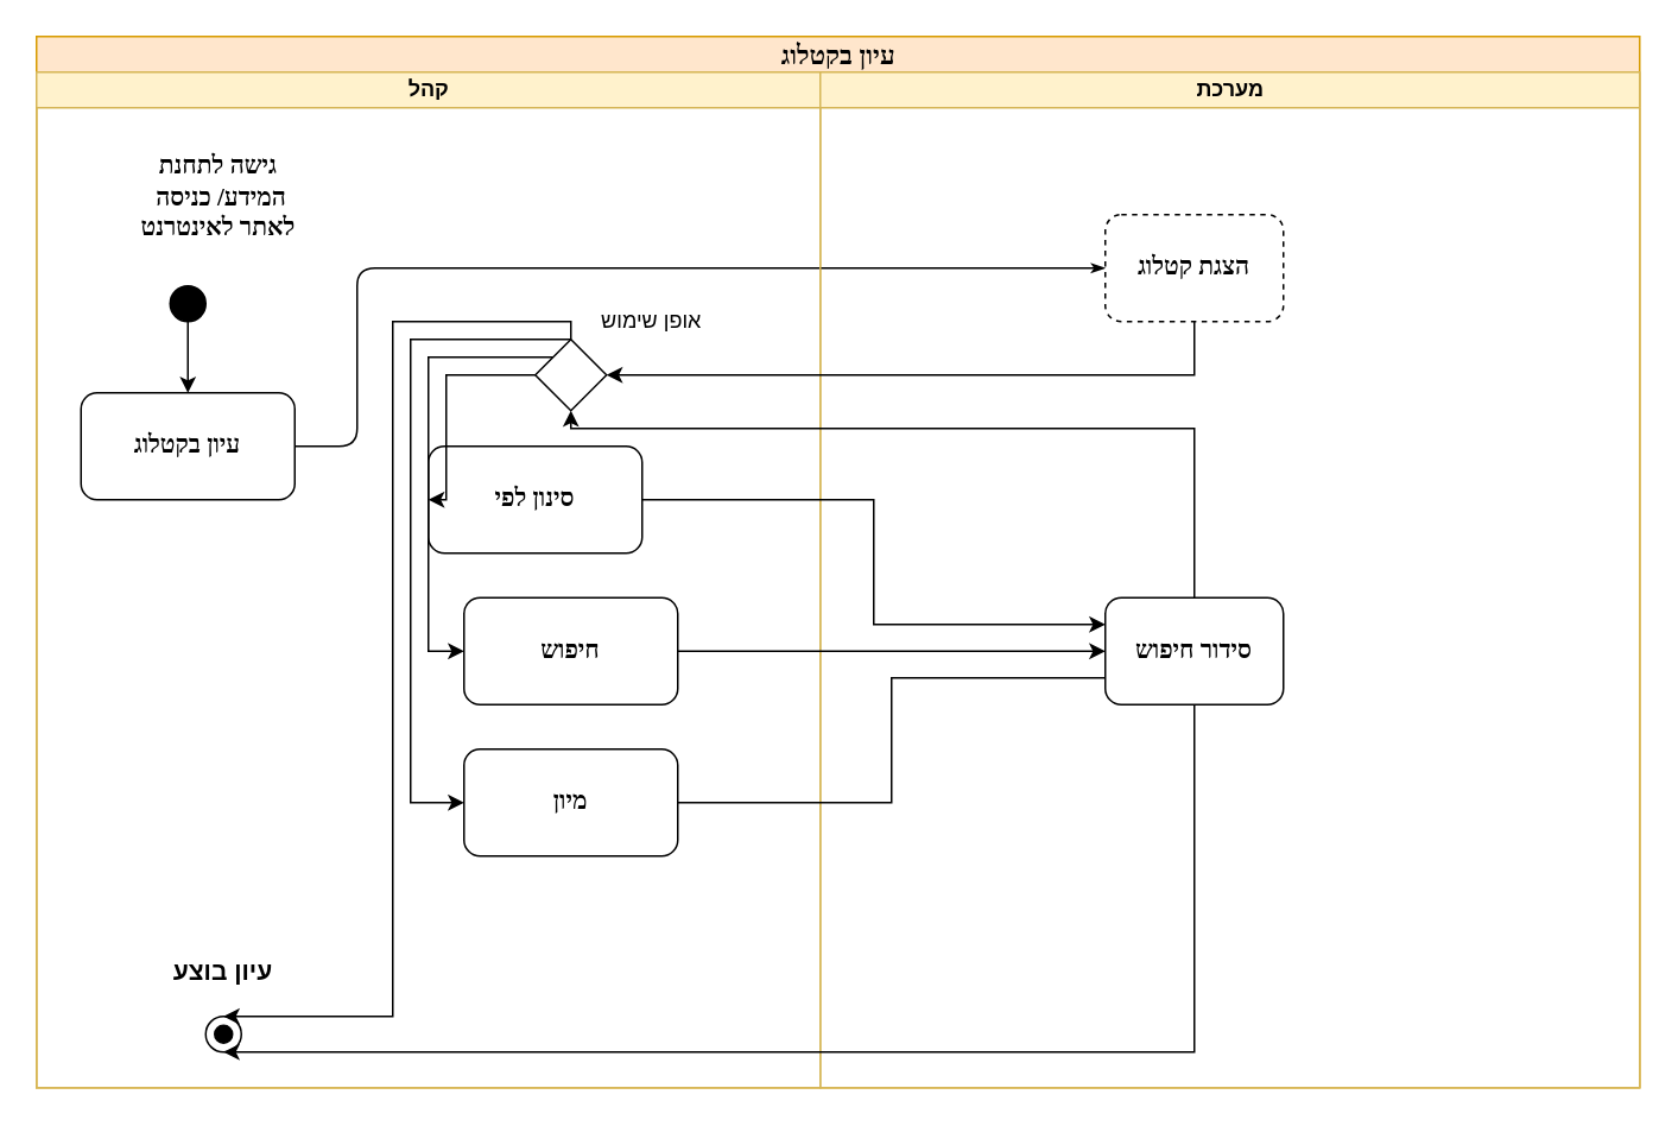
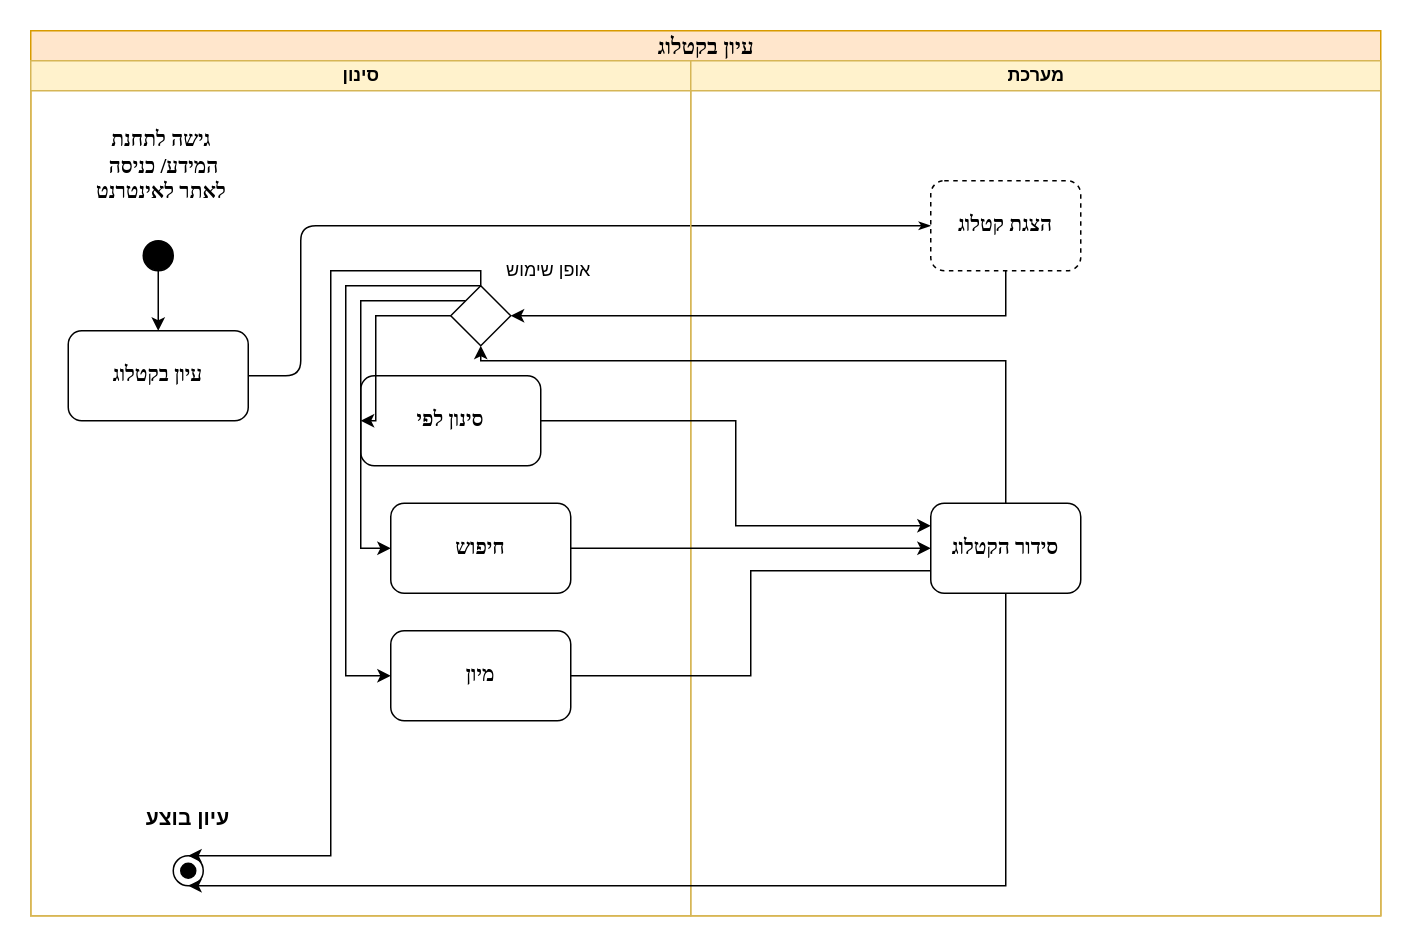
- <mxCell id="3" value="קהל" style="swimlane;html=1;startSize=20;fillColor=#fff2cc;strokeColor=#d6b656;" parent="2" vertex="1"><mxGeometry y="20" width="440" height="570" as="geometry" /></mxCell>
+ <mxCell id="3" value="סינון" style="swimlane;html=1;startSize=20;fillColor=#fff2cc;strokeColor=#d6b656;" parent="2" vertex="1"><mxGeometry y="20" width="440" height="570" as="geometry" /></mxCell>
- <mxCell id="5" value="&lt;b style=&quot;font-family: verdana;&quot;&gt;&amp;nbsp;גישה לתחנת&lt;br&gt;&amp;nbsp; המידע/ כניסה&lt;br&gt;&amp;nbsp; לאתר לאינטרנט&amp;nbsp;&lt;/b&gt;" style="text;html=1;align=center;verticalAlign=middle;resizable=0;points=[];autosize=1;strokeColor=none;fillColor=default;fontSize=14;" parent="3" vertex="1"><mxGeometry x="20" y="40" width="160" height="60" as="geometry" /></mxCell>
+ <mxCell id="5" value="&lt;b style=&quot;font-family: verdana;&quot;&gt;&amp;nbsp;גישה לתחנת&lt;br&gt;&amp;nbsp; המידע/ כניסה&lt;br&gt;&amp;nbsp; לאתר לאינטרנט&amp;nbsp;&lt;/b&gt;" style="text;html=1;align=center;verticalAlign=middle;resizable=0;points=[];autosize=1;strokeColor=none;fillColor=default;fontSize=14;" parent="3" vertex="1"><mxGeometry x="20" y="40" width="130" height="60" as="geometry" /></mxCell>
- <mxCell id="23" value="&lt;span style=&quot;font-size: 14px&quot;&gt;&lt;b&gt;סידור חיפוש&lt;/b&gt;&lt;/span&gt;" style="rounded=1;whiteSpace=wrap;html=1;shadow=0;labelBackgroundColor=none;strokeWidth=1;fontFamily=Verdana;fontSize=8;align=center;" vertex="1" parent="21"><mxGeometry x="160" y="295" width="100" height="60" as="geometry" /></mxCell>
+ <mxCell id="23" value="&lt;span style=&quot;font-size: 14px&quot;&gt;&lt;b&gt;סידור הקטלוג&lt;/b&gt;&lt;/span&gt;" style="rounded=1;whiteSpace=wrap;html=1;shadow=0;labelBackgroundColor=none;strokeWidth=1;fontFamily=Verdana;fontSize=8;align=center;" vertex="1" parent="21"><mxGeometry x="160" y="295" width="100" height="60" as="geometry" /></mxCell>
